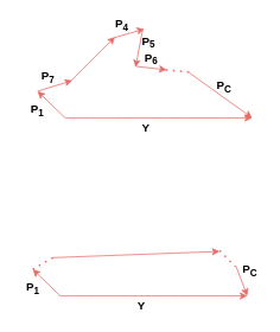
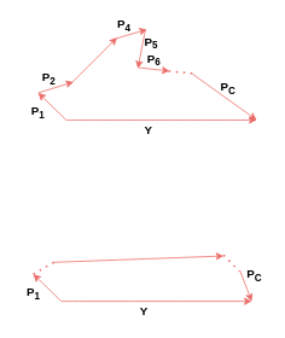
- <mxCell id="13" value="&lt;h1 style=&quot;font-size: 13px;&quot;&gt;P&lt;sub style=&quot;&quot;&gt;7&lt;/sub&gt;&lt;/h1&gt;" style="text;html=1;strokeColor=none;fillColor=none;spacing=5;spacingTop=-20;whiteSpace=wrap;overflow=hidden;rounded=0;align=left;" vertex="1" parent="1"><mxGeometry x="41.47" y="78" width="25" height="17" as="geometry" /></mxCell>
+ <mxCell id="13" value="&lt;h1 style=&quot;font-size: 13px;&quot;&gt;P&lt;sub style=&quot;&quot;&gt;2&lt;/sub&gt;&lt;/h1&gt;" style="text;html=1;strokeColor=none;fillColor=none;spacing=5;spacingTop=-20;whiteSpace=wrap;overflow=hidden;rounded=0;align=left;" vertex="1" parent="1"><mxGeometry x="41.47" y="78" width="25" height="17" as="geometry" /></mxCell>
